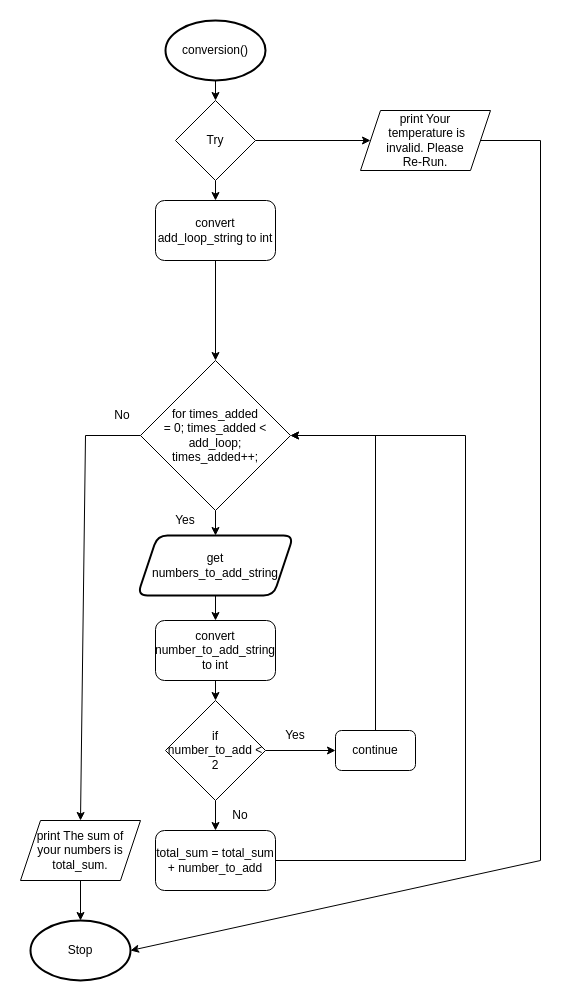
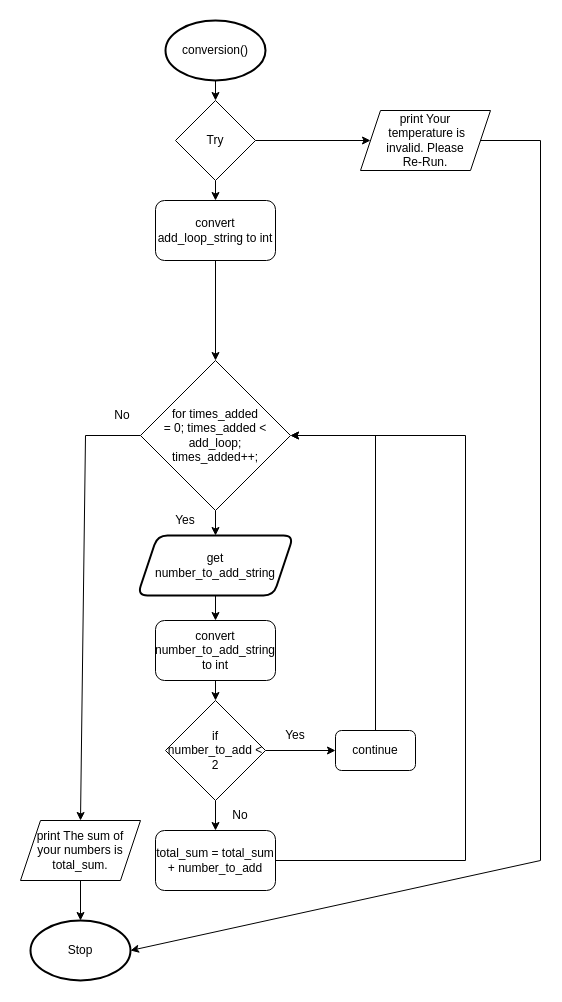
- <mxCell id="22" value="get &lt;br&gt;numbers_to_add_string" style="shape=parallelogram;perimeter=parallelogramPerimeter;whiteSpace=wrap;html=1;fixedSize=1;rounded=1;strokeWidth=2;" vertex="1" parent="1"><mxGeometry x="137" y="535" width="156" height="60" as="geometry" /></mxCell>
+ <mxCell id="22" value="get &lt;br&gt;number_to_add_string" style="shape=parallelogram;perimeter=parallelogramPerimeter;whiteSpace=wrap;html=1;fixedSize=1;rounded=1;strokeWidth=2;" vertex="1" parent="1"><mxGeometry x="137" y="535" width="156" height="60" as="geometry" /></mxCell>
